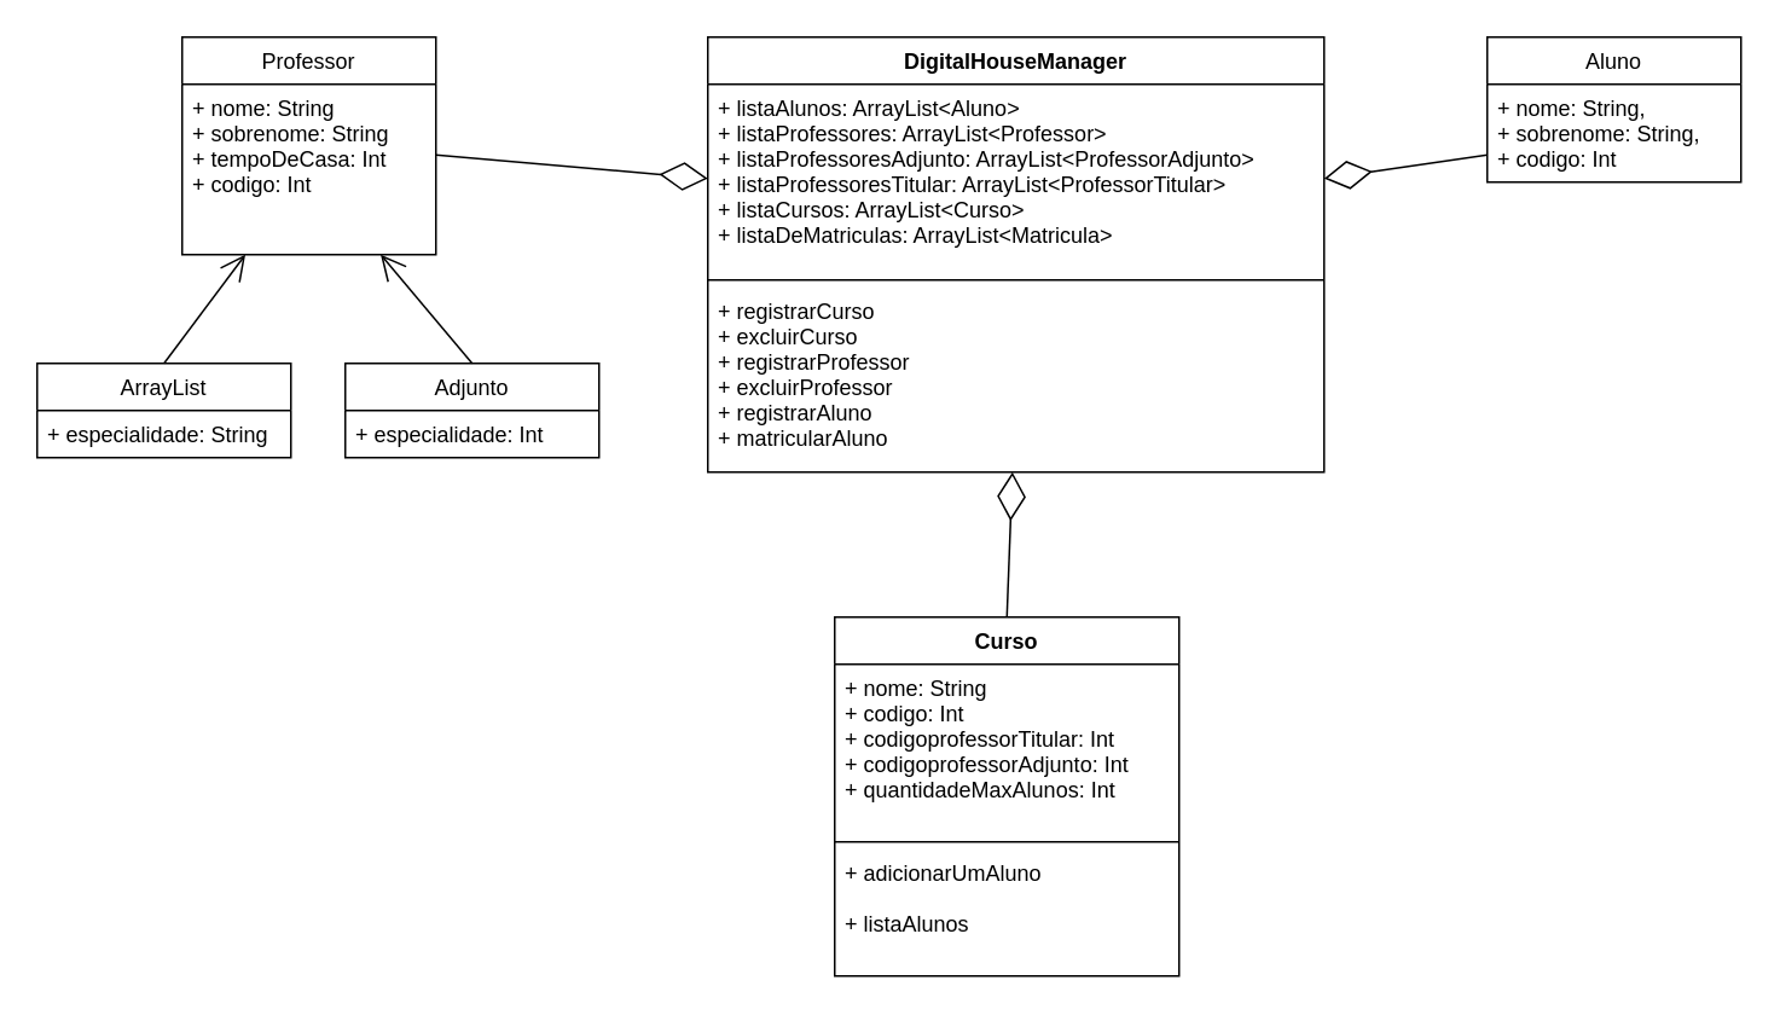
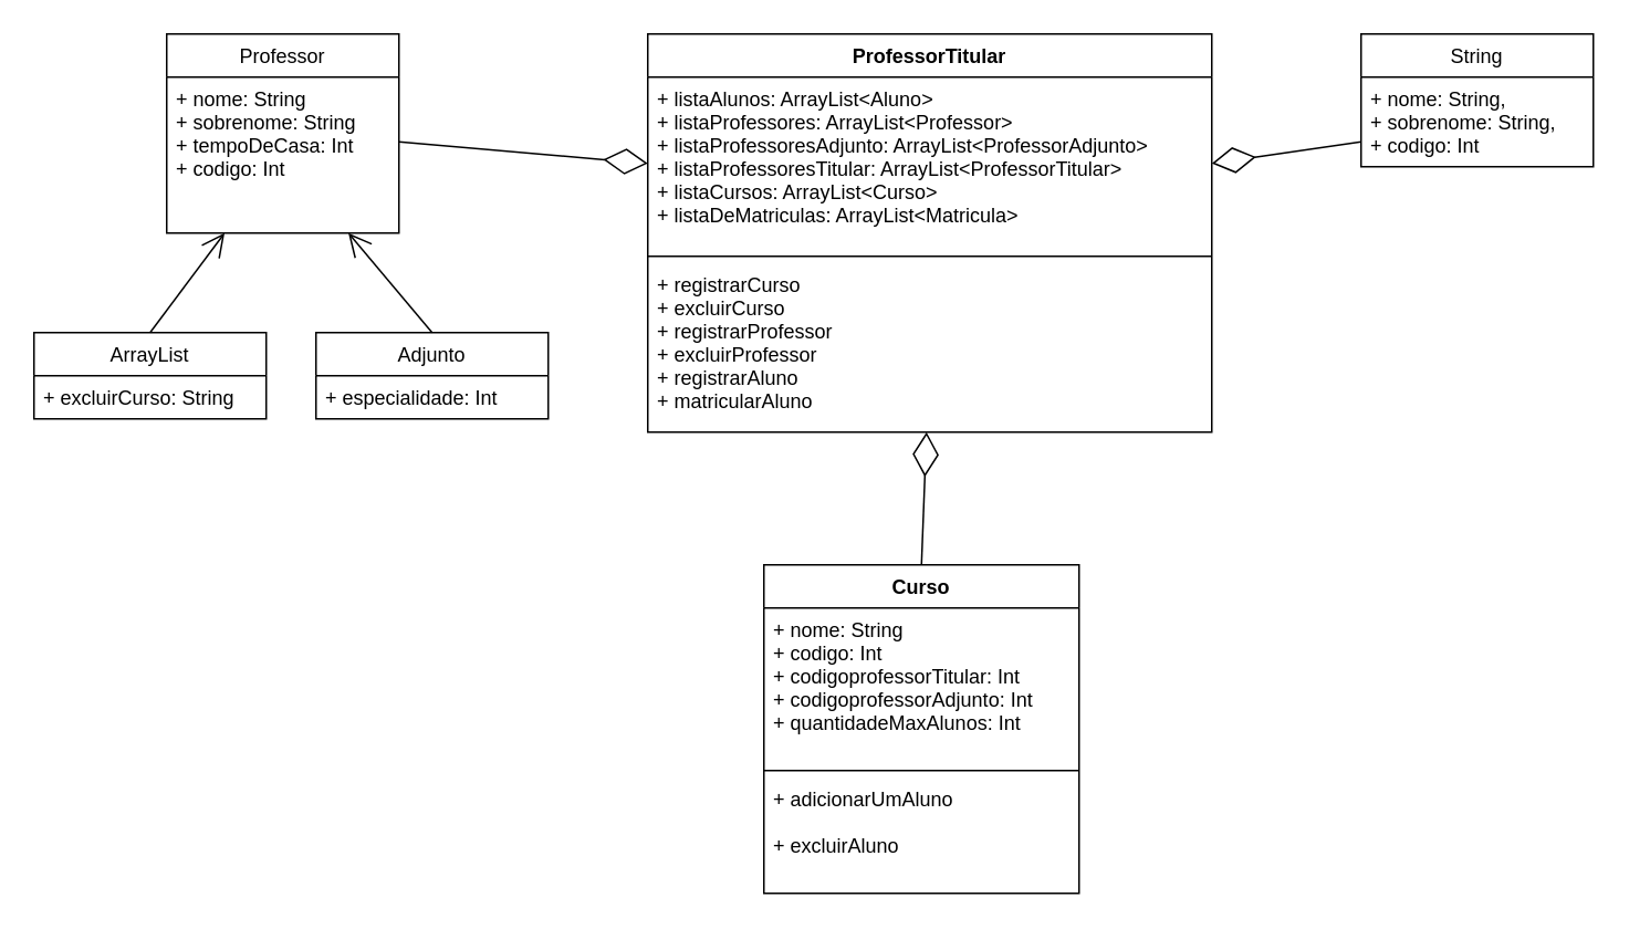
- <mxCell id="10" value="DigitalHouseManager" style="swimlane;fontStyle=1;align=center;verticalAlign=top;childLayout=stackLayout;horizontal=1;startSize=26;horizontalStack=0;resizeParent=1;resizeParentMax=0;resizeLast=0;collapsible=1;marginBottom=0;" vertex="1" parent="1"><mxGeometry x="390" y="20" width="340" height="240" as="geometry" /></mxCell>
+ <mxCell id="10" value="ProfessorTitular" style="swimlane;fontStyle=1;align=center;verticalAlign=top;childLayout=stackLayout;horizontal=1;startSize=26;horizontalStack=0;resizeParent=1;resizeParentMax=0;resizeLast=0;collapsible=1;marginBottom=0;" vertex="1" parent="1"><mxGeometry x="390" y="20" width="340" height="240" as="geometry" /></mxCell>
- <mxCell id="20" value="Aluno" style="swimlane;fontStyle=0;childLayout=stackLayout;horizontal=1;startSize=26;fillColor=none;horizontalStack=0;resizeParent=1;resizeParentMax=0;resizeLast=0;collapsible=1;marginBottom=0;" vertex="1" parent="1"><mxGeometry x="820" y="20" width="140" height="80" as="geometry" /></mxCell>
+ <mxCell id="20" value="String" style="swimlane;fontStyle=0;childLayout=stackLayout;horizontal=1;startSize=26;fillColor=none;horizontalStack=0;resizeParent=1;resizeParentMax=0;resizeLast=0;collapsible=1;marginBottom=0;" vertex="1" parent="1"><mxGeometry x="820" y="20" width="140" height="80" as="geometry" /></mxCell>
- <mxCell id="17" value="+ especialidade: String" style="text;strokeColor=none;fillColor=none;align=left;verticalAlign=top;spacingLeft=4;spacingRight=4;overflow=hidden;rotatable=0;points=[[0,0.5],[1,0.5]];portConstraint=eastwest;" vertex="1" parent="16"><mxGeometry y="26" width="140" height="26" as="geometry" /></mxCell>
+ <mxCell id="17" value="+ excluirCurso: String" style="text;strokeColor=none;fillColor=none;align=left;verticalAlign=top;spacingLeft=4;spacingRight=4;overflow=hidden;rotatable=0;points=[[0,0.5],[1,0.5]];portConstraint=eastwest;" vertex="1" parent="16"><mxGeometry y="26" width="140" height="26" as="geometry" /></mxCell>
- <mxCell id="9" value="+ adicionarUmAluno&#10;&#10;+ listaAlunos" style="text;strokeColor=none;fillColor=none;align=left;verticalAlign=top;spacingLeft=4;spacingRight=4;overflow=hidden;rotatable=0;points=[[0,0.5],[1,0.5]];portConstraint=eastwest;" vertex="1" parent="6"><mxGeometry y="128" width="190" height="70" as="geometry" /></mxCell>
+ <mxCell id="9" value="+ adicionarUmAluno&#10;&#10;+ excluirAluno" style="text;strokeColor=none;fillColor=none;align=left;verticalAlign=top;spacingLeft=4;spacingRight=4;overflow=hidden;rotatable=0;points=[[0,0.5],[1,0.5]];portConstraint=eastwest;" vertex="1" parent="6"><mxGeometry y="128" width="190" height="70" as="geometry" /></mxCell>
